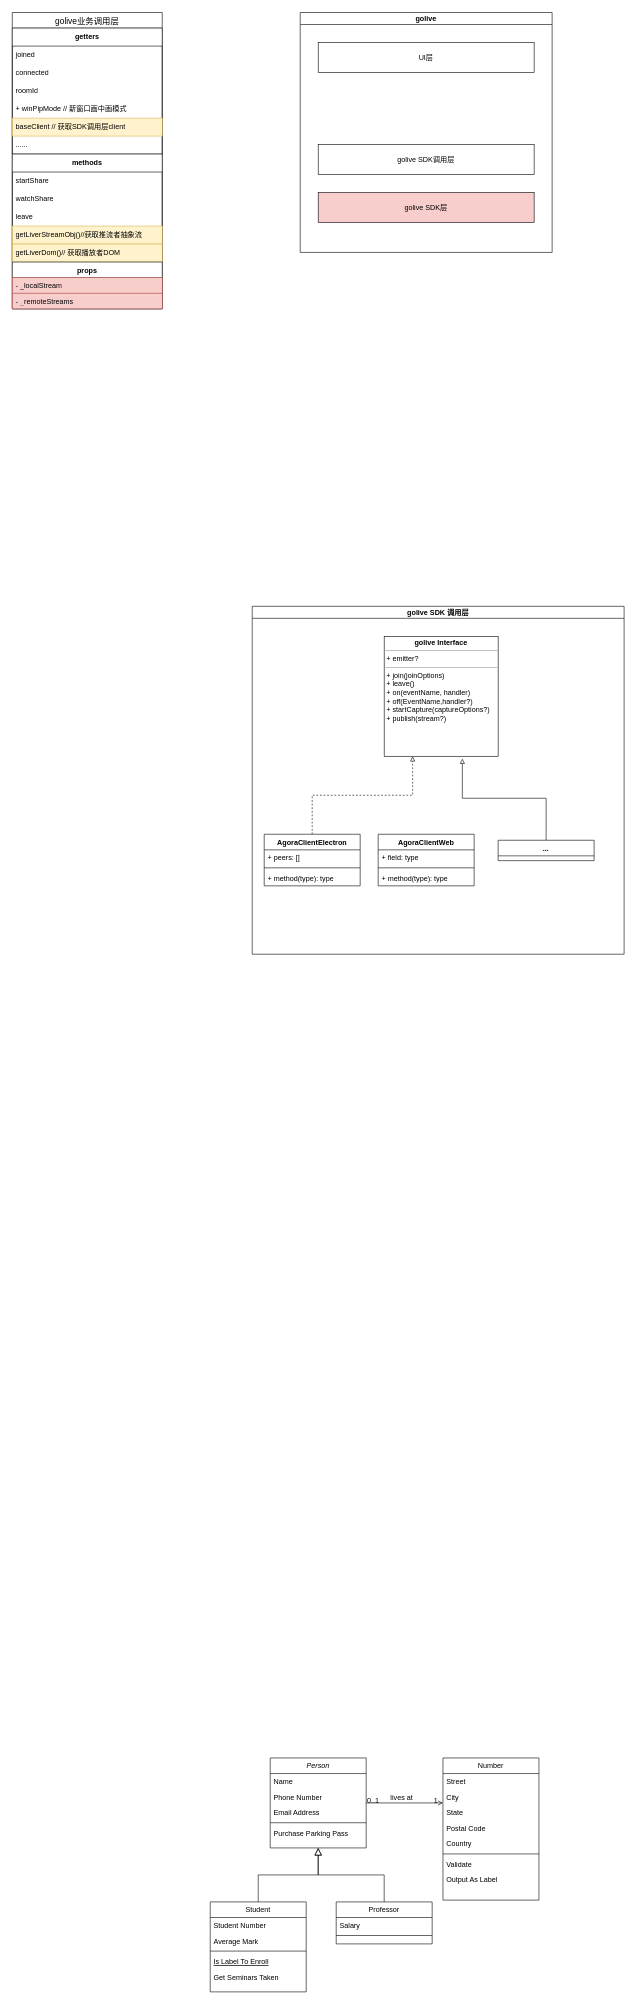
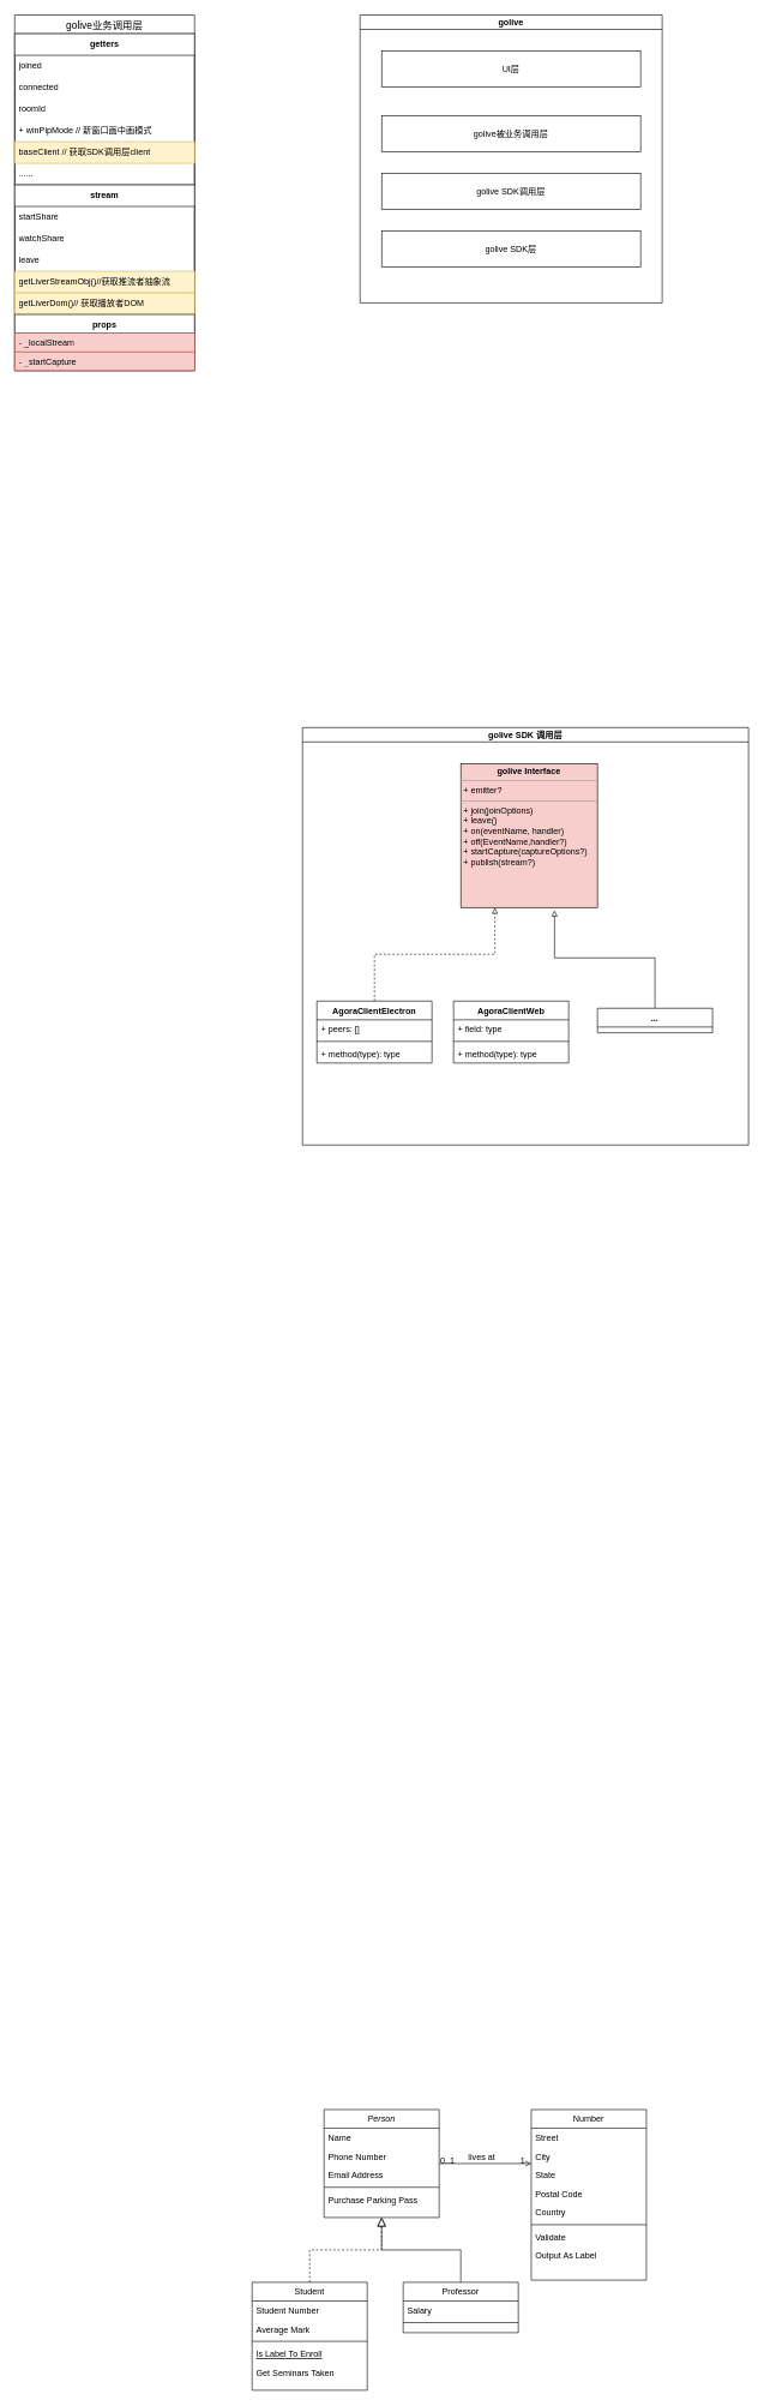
+ <mxCell id="63" value="golive被业务调用层" style="rounded=0;whiteSpace=wrap;html=1;" parent="62" vertex="1"><mxGeometry x="30" y="140" width="360" height="50" as="geometry" /></mxCell>
- <mxCell id="40" value="methods" style="swimlane;fontStyle=1;childLayout=stackLayout;horizontal=1;startSize=30;horizontalStack=0;resizeParent=1;resizeParentMax=0;resizeLast=0;collapsible=1;marginBottom=0;whiteSpace=wrap;html=1;" parent="32" vertex="1"><mxGeometry y="236" width="250" height="180" as="geometry" /></mxCell>
+ <mxCell id="40" value="stream" style="swimlane;fontStyle=1;childLayout=stackLayout;horizontal=1;startSize=30;horizontalStack=0;resizeParent=1;resizeParentMax=0;resizeLast=0;collapsible=1;marginBottom=0;whiteSpace=wrap;html=1;" parent="32" vertex="1"><mxGeometry y="236" width="250" height="180" as="geometry" /></mxCell>
- <mxCell id="65" value="golive SDK层" style="rounded=0;whiteSpace=wrap;html=1;fillColor=#f8cecc;" parent="62" vertex="1"><mxGeometry x="30" y="300" width="360" height="50" as="geometry" /></mxCell>
+ <mxCell id="65" value="golive SDK层" style="rounded=0;whiteSpace=wrap;html=1;" parent="62" vertex="1"><mxGeometry x="30" y="300" width="360" height="50" as="geometry" /></mxCell>
- <mxCell id="48" value="- _remoteStreams" style="text;strokeColor=#b85450;fillColor=#f8cecc;align=left;verticalAlign=top;spacingLeft=4;spacingRight=4;overflow=hidden;rotatable=0;points=[[0,0.5],[1,0.5]];portConstraint=eastwest;whiteSpace=wrap;html=1;" parent="46" vertex="1"><mxGeometry y="52" width="250" height="26" as="geometry" /></mxCell>
+ <mxCell id="48" value="- _startCapture" style="text;strokeColor=#b85450;fillColor=#f8cecc;align=left;verticalAlign=top;spacingLeft=4;spacingRight=4;overflow=hidden;rotatable=0;points=[[0,0.5],[1,0.5]];portConstraint=eastwest;whiteSpace=wrap;html=1;" parent="46" vertex="1"><mxGeometry y="52" width="250" height="26" as="geometry" /></mxCell>
- <mxCell id="50" value="&lt;p style=&quot;margin:0px;margin-top:4px;text-align:center;&quot;&gt;&lt;b&gt;golive Interface&lt;/b&gt;&lt;/p&gt;&lt;hr size=&quot;1&quot;&gt;&lt;p style=&quot;margin:0px;margin-left:4px;&quot;&gt;+ emitter?&lt;br&gt;&lt;/p&gt;&lt;hr size=&quot;1&quot;&gt;&lt;p style=&quot;margin:0px;margin-left:4px;&quot;&gt;+ join(joinOptions)&lt;br&gt;+ leave()&lt;/p&gt;&lt;p style=&quot;margin:0px;margin-left:4px;&quot;&gt;+ on(eventName, handler)&lt;/p&gt;&lt;p style=&quot;margin:0px;margin-left:4px;&quot;&gt;+ off(EventName,handler?)&lt;/p&gt;&lt;p style=&quot;margin:0px;margin-left:4px;&quot;&gt;+ startCapture(captureOptions?)&lt;/p&gt;&lt;p style=&quot;margin:0px;margin-left:4px;&quot;&gt;+ publish(stream?)&lt;/p&gt;" style="verticalAlign=top;align=left;overflow=fill;fontSize=12;fontFamily=Helvetica;html=1;whiteSpace=wrap;" parent="49" vertex="1"><mxGeometry x="220" y="50" width="190" height="200" as="geometry" /></mxCell>
+ <mxCell id="50" value="&lt;p style=&quot;margin:0px;margin-top:4px;text-align:center;&quot;&gt;&lt;b&gt;golive Interface&lt;/b&gt;&lt;/p&gt;&lt;hr size=&quot;1&quot;&gt;&lt;p style=&quot;margin:0px;margin-left:4px;&quot;&gt;+ emitter?&lt;br&gt;&lt;/p&gt;&lt;hr size=&quot;1&quot;&gt;&lt;p style=&quot;margin:0px;margin-left:4px;&quot;&gt;+ join(joinOptions)&lt;br&gt;+ leave()&lt;/p&gt;&lt;p style=&quot;margin:0px;margin-left:4px;&quot;&gt;+ on(eventName, handler)&lt;/p&gt;&lt;p style=&quot;margin:0px;margin-left:4px;&quot;&gt;+ off(EventName,handler?)&lt;/p&gt;&lt;p style=&quot;margin:0px;margin-left:4px;&quot;&gt;+ startCapture(captureOptions?)&lt;/p&gt;&lt;p style=&quot;margin:0px;margin-left:4px;&quot;&gt;+ publish(stream?)&lt;/p&gt;" style="verticalAlign=top;align=left;overflow=fill;fontSize=12;fontFamily=Helvetica;html=1;whiteSpace=wrap;fillColor=#f8cecc;" parent="49" vertex="1"><mxGeometry x="220" y="50" width="190" height="200" as="geometry" /></mxCell>
- <mxCell id="14" value="" style="endArrow=block;endSize=10;endFill=0;shadow=0;strokeWidth=1;rounded=0;edgeStyle=elbowEdgeStyle;elbow=vertical;" parent="1" source="8" target="2" edge="1"><mxGeometry width="160" relative="1" as="geometry"><mxPoint x="430" y="3013" as="sourcePoint" /><mxPoint x="430" y="3013" as="targetPoint" /></mxGeometry></mxCell>
+ <mxCell id="14" value="" style="endArrow=block;endSize=10;endFill=0;shadow=0;strokeWidth=1;rounded=0;edgeStyle=elbowEdgeStyle;elbow=vertical;dashed=1;" parent="1" source="8" target="2" edge="1"><mxGeometry width="160" relative="1" as="geometry"><mxPoint x="430" y="3013" as="sourcePoint" /><mxPoint x="430" y="3013" as="targetPoint" /></mxGeometry></mxCell>
